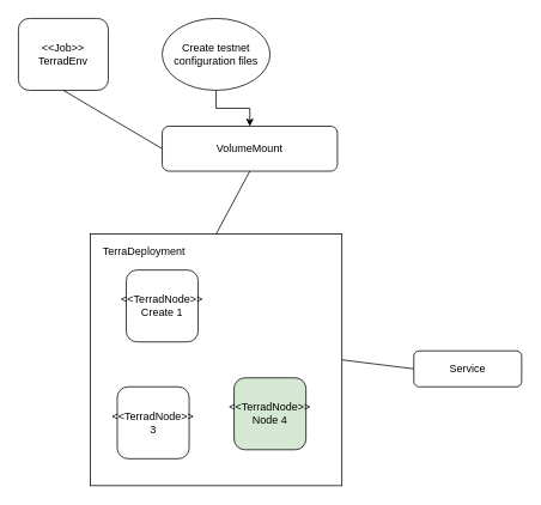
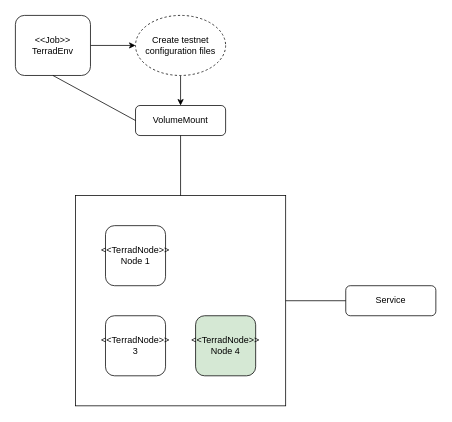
+ <mxCell id="3" style="edgeStyle=orthogonalEdgeStyle;rounded=0;orthogonalLoop=1;jettySize=auto;html=1;exitX=1;exitY=0.5;exitDx=0;exitDy=0;entryX=0;entryY=0.5;entryDx=0;entryDy=0;" edge="1" parent="1" source="4" target="8"><mxGeometry relative="1" as="geometry" /></mxCell>
- <mxCell id="8" value="Create testnet configuration files" style="ellipse;whiteSpace=wrap;html=1;" vertex="1" parent="1"><mxGeometry x="180" y="20" width="120" height="80" as="geometry" /></mxCell>
+ <mxCell id="8" value="Create testnet configuration files" style="ellipse;whiteSpace=wrap;html=1;dashed=1;" vertex="1" parent="1"><mxGeometry x="180" y="20" width="120" height="80" as="geometry" /></mxCell>
- <mxCell id="9" value="VolumeMount" style="rounded=1;whiteSpace=wrap;html=1;" vertex="1" parent="1"><mxGeometry x="180" y="140" width="195" height="50" as="geometry" /></mxCell>
+ <mxCell id="9" value="VolumeMount" style="rounded=1;whiteSpace=wrap;html=1;" vertex="1" parent="1"><mxGeometry x="180" y="140" width="120" height="40" as="geometry" /></mxCell>
- <mxCell id="11" value="TerraDeployment" style="text;html=1;strokeColor=none;fillColor=none;align=center;verticalAlign=middle;whiteSpace=wrap;rounded=0;" vertex="1" parent="1"><mxGeometry x="100" y="260" width="120" height="40" as="geometry" /></mxCell>
- <mxCell id="10" value="&amp;lt;&amp;lt;TerradNode&amp;gt;&amp;gt;&lt;br&gt;Create 1" style="rounded=1;whiteSpace=wrap;html=1;" vertex="1" parent="1"><mxGeometry x="140" y="300" width="80" height="80" as="geometry" /></mxCell>
+ <mxCell id="10" value="&amp;lt;&amp;lt;TerradNode&amp;gt;&amp;gt;&lt;br&gt;Node 1" style="rounded=1;whiteSpace=wrap;html=1;" vertex="1" parent="1"><mxGeometry x="140" y="300" width="80" height="80" as="geometry" /></mxCell>
- <mxCell id="12" value="Service" style="rounded=1;whiteSpace=wrap;html=1;" vertex="1" parent="1"><mxGeometry x="460" y="390" width="120" height="40" as="geometry" /></mxCell>
+ <mxCell id="12" value="Service" style="rounded=1;whiteSpace=wrap;html=1;" vertex="1" parent="1"><mxGeometry x="460" y="380" width="120" height="40" as="geometry" /></mxCell>
- <mxCell id="5" value="&amp;lt;&amp;lt;TerradNode&amp;gt;&amp;gt; 3" style="rounded=1;whiteSpace=wrap;html=1;" vertex="1" parent="1"><mxGeometry x="130" y="430" width="80" height="80" as="geometry" /></mxCell>
+ <mxCell id="5" value="&amp;lt;&amp;lt;TerradNode&amp;gt;&amp;gt; 3" style="rounded=1;whiteSpace=wrap;html=1;" vertex="1" parent="1"><mxGeometry x="140" y="420" width="80" height="80" as="geometry" /></mxCell>
